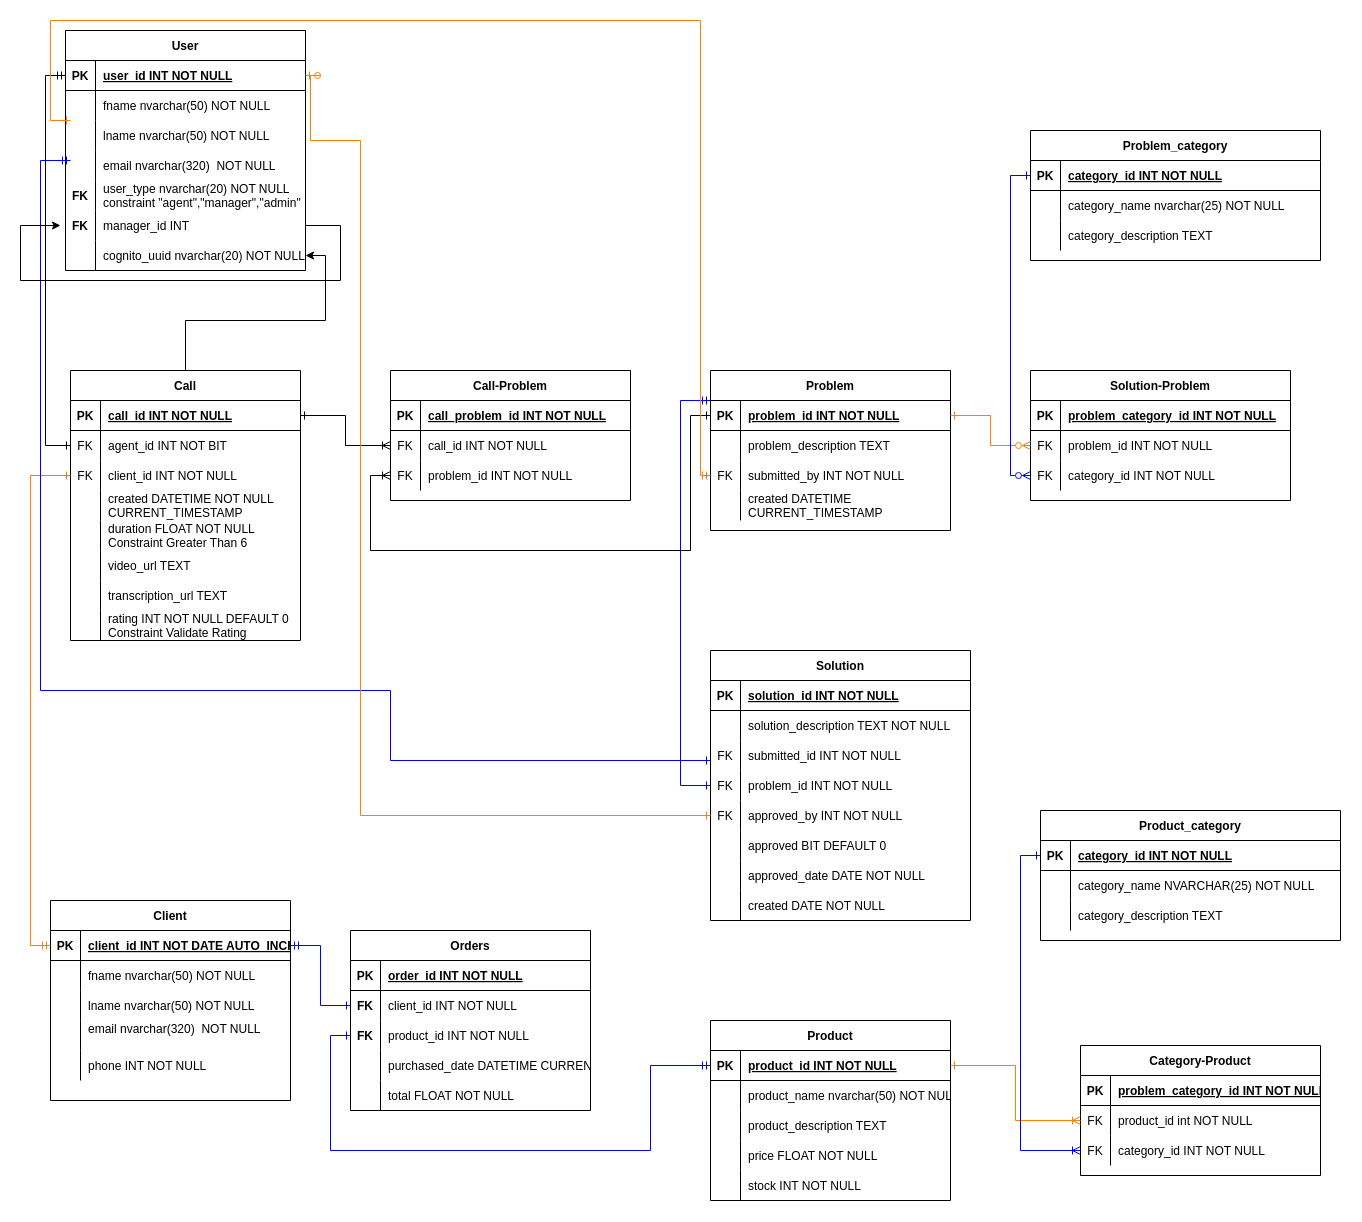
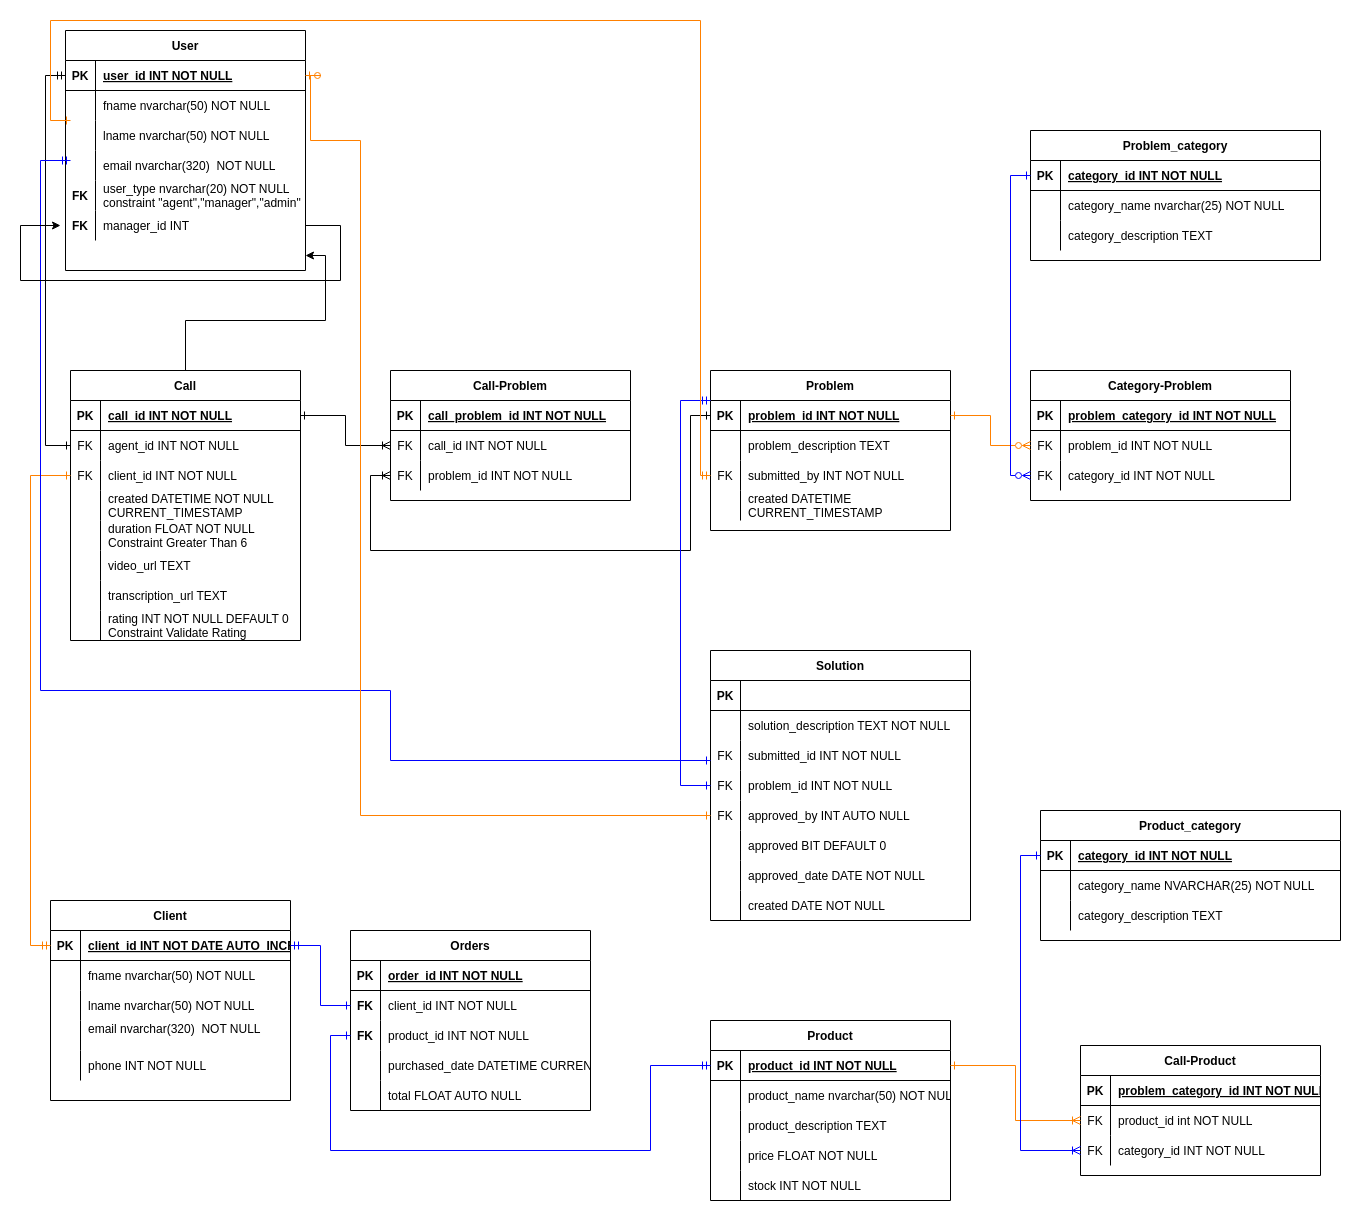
- <mxCell id="23" value="cognito_uuid nvarchar(20) NOT NULL" style="shape=partialRectangle;overflow=hidden;connectable=0;fillColor=none;top=0;left=0;bottom=0;right=0;align=left;spacingLeft=6;" vertex="1" parent="21"><mxGeometry x="30" width="210" height="30" as="geometry"><mxRectangle width="210" height="30" as="alternateBounds" /></mxGeometry></mxCell>
- <mxCell id="37" value="Solution-Problem" style="shape=table;startSize=30;container=1;collapsible=1;childLayout=tableLayout;fixedRows=1;rowLines=0;fontStyle=1;align=center;resizeLast=1;" vertex="1" parent="1"><mxGeometry x="1030" y="370" width="260" height="130" as="geometry" /></mxCell>
+ <mxCell id="37" value="Category-Problem" style="shape=table;startSize=30;container=1;collapsible=1;childLayout=tableLayout;fixedRows=1;rowLines=0;fontStyle=1;align=center;resizeLast=1;" vertex="1" parent="1"><mxGeometry x="1030" y="370" width="260" height="130" as="geometry" /></mxCell>
- <mxCell id="89" value="agent_id INT NOT BIT" style="shape=partialRectangle;overflow=hidden;connectable=0;fillColor=none;top=0;left=0;bottom=0;right=0;align=left;spacingLeft=6;" vertex="1" parent="87"><mxGeometry x="30" width="200" height="30" as="geometry"><mxRectangle width="200" height="30" as="alternateBounds" /></mxGeometry></mxCell>
+ <mxCell id="89" value="agent_id INT NOT NULL" style="shape=partialRectangle;overflow=hidden;connectable=0;fillColor=none;top=0;left=0;bottom=0;right=0;align=left;spacingLeft=6;" vertex="1" parent="87"><mxGeometry x="30" width="200" height="30" as="geometry"><mxRectangle width="200" height="30" as="alternateBounds" /></mxGeometry></mxCell>
- <mxCell id="60" value="solution_id INT NOT NULL " style="shape=partialRectangle;overflow=hidden;connectable=0;fillColor=none;top=0;left=0;bottom=0;right=0;align=left;spacingLeft=6;fontStyle=5;" vertex="1" parent="58"><mxGeometry x="30" width="230" height="30" as="geometry"><mxRectangle width="230" height="30" as="alternateBounds" /></mxGeometry></mxCell>
- <mxCell id="72" value="approved_by INT NOT NULL" style="shape=partialRectangle;overflow=hidden;connectable=0;fillColor=none;top=0;left=0;bottom=0;right=0;align=left;spacingLeft=6;" vertex="1" parent="70"><mxGeometry x="30" width="230" height="30" as="geometry"><mxRectangle width="230" height="30" as="alternateBounds" /></mxGeometry></mxCell>
+ <mxCell id="72" value="approved_by INT AUTO NULL" style="shape=partialRectangle;overflow=hidden;connectable=0;fillColor=none;top=0;left=0;bottom=0;right=0;align=left;spacingLeft=6;" vertex="1" parent="70"><mxGeometry x="30" width="230" height="30" as="geometry"><mxRectangle width="230" height="30" as="alternateBounds" /></mxGeometry></mxCell>
- <mxCell id="178" value="Category-Product" style="shape=table;startSize=30;container=1;collapsible=1;childLayout=tableLayout;fixedRows=1;rowLines=0;fontStyle=1;align=center;resizeLast=1;" vertex="1" parent="1"><mxGeometry x="1080" y="1045" width="240" height="130" as="geometry" /></mxCell>
+ <mxCell id="178" value="Call-Product" style="shape=table;startSize=30;container=1;collapsible=1;childLayout=tableLayout;fixedRows=1;rowLines=0;fontStyle=1;align=center;resizeLast=1;" vertex="1" parent="1"><mxGeometry x="1080" y="1045" width="240" height="130" as="geometry" /></mxCell>
- <mxCell id="159" value="total FLOAT NOT NULL" style="shape=partialRectangle;overflow=hidden;connectable=0;fillColor=none;top=0;left=0;bottom=0;right=0;align=left;spacingLeft=6;" vertex="1" parent="157"><mxGeometry x="30" width="210" height="30" as="geometry"><mxRectangle width="210" height="30" as="alternateBounds" /></mxGeometry></mxCell>
+ <mxCell id="159" value="total FLOAT AUTO NULL" style="shape=partialRectangle;overflow=hidden;connectable=0;fillColor=none;top=0;left=0;bottom=0;right=0;align=left;spacingLeft=6;" vertex="1" parent="157"><mxGeometry x="30" width="210" height="30" as="geometry"><mxRectangle width="210" height="30" as="alternateBounds" /></mxGeometry></mxCell>
